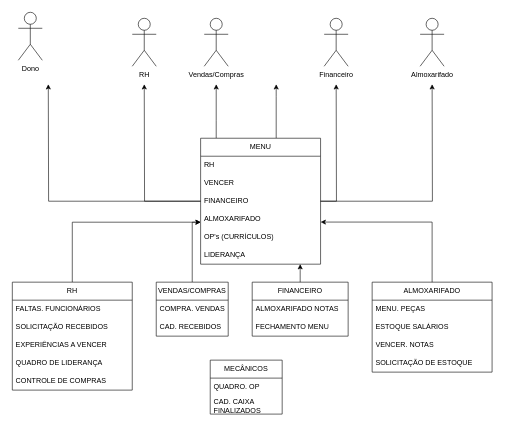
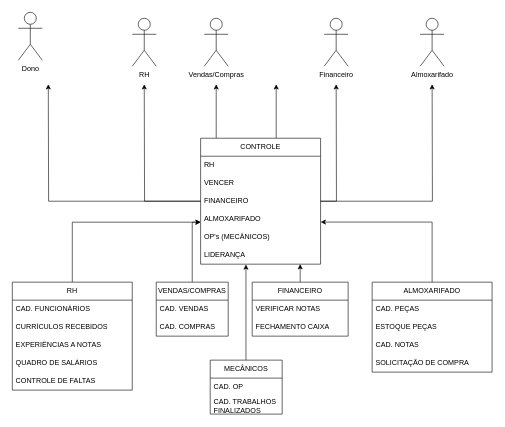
- <mxCell id="12" value="MENU" style="swimlane;fontStyle=0;childLayout=stackLayout;horizontal=1;startSize=30;horizontalStack=0;resizeParent=1;resizeParentMax=0;resizeLast=0;collapsible=1;marginBottom=0;whiteSpace=wrap;html=1;" vertex="1" parent="1"><mxGeometry x="334" y="230" width="200" height="210" as="geometry" /></mxCell>
+ <mxCell id="12" value="CONTROLE" style="swimlane;fontStyle=0;childLayout=stackLayout;horizontal=1;startSize=30;horizontalStack=0;resizeParent=1;resizeParentMax=0;resizeLast=0;collapsible=1;marginBottom=0;whiteSpace=wrap;html=1;" vertex="1" parent="1"><mxGeometry x="334" y="230" width="200" height="210" as="geometry" /></mxCell>
- <mxCell id="17" value="OP's (CURRÍCULOS)" style="text;strokeColor=none;fillColor=none;align=left;verticalAlign=middle;spacingLeft=4;spacingRight=4;overflow=hidden;points=[[0,0.5],[1,0.5]];portConstraint=eastwest;rotatable=0;whiteSpace=wrap;html=1;" vertex="1" parent="12"><mxGeometry y="150" width="200" height="30" as="geometry" /></mxCell>
+ <mxCell id="17" value="OP's (MECÂNICOS)" style="text;strokeColor=none;fillColor=none;align=left;verticalAlign=middle;spacingLeft=4;spacingRight=4;overflow=hidden;points=[[0,0.5],[1,0.5]];portConstraint=eastwest;rotatable=0;whiteSpace=wrap;html=1;" vertex="1" parent="12"><mxGeometry y="150" width="200" height="30" as="geometry" /></mxCell>
+ <mxCell id="44" style="edgeStyle=orthogonalEdgeStyle;rounded=0;orthogonalLoop=1;jettySize=auto;html=1;entryX=0.378;entryY=1.017;entryDx=0;entryDy=0;entryPerimeter=0;" edge="1" parent="1" source="41" target="18"><mxGeometry relative="1" as="geometry"><mxPoint x="430" y="450" as="targetPoint" /><Array as="points"><mxPoint x="410" y="440" /></Array></mxGeometry></mxCell>
- <mxCell id="22" value="FALTAS. FUNCIONÁRIOS" style="text;strokeColor=none;fillColor=none;align=left;verticalAlign=middle;spacingLeft=4;spacingRight=4;overflow=hidden;points=[[0,0.5],[1,0.5]];portConstraint=eastwest;rotatable=0;whiteSpace=wrap;html=1;" vertex="1" parent="21"><mxGeometry y="30" width="200" height="30" as="geometry" /></mxCell>
+ <mxCell id="22" value="CAD. FUNCIONÁRIOS" style="text;strokeColor=none;fillColor=none;align=left;verticalAlign=middle;spacingLeft=4;spacingRight=4;overflow=hidden;points=[[0,0.5],[1,0.5]];portConstraint=eastwest;rotatable=0;whiteSpace=wrap;html=1;" vertex="1" parent="21"><mxGeometry y="30" width="200" height="30" as="geometry" /></mxCell>
- <mxCell id="29" value="COMPRA. VENDAS" style="text;strokeColor=none;fillColor=none;align=left;verticalAlign=middle;spacingLeft=4;spacingRight=4;overflow=hidden;points=[[0,0.5],[1,0.5]];portConstraint=eastwest;rotatable=0;whiteSpace=wrap;html=1;" vertex="1" parent="28"><mxGeometry y="30" width="120" height="30" as="geometry" /></mxCell>
+ <mxCell id="29" value="CAD. VENDAS" style="text;strokeColor=none;fillColor=none;align=left;verticalAlign=middle;spacingLeft=4;spacingRight=4;overflow=hidden;points=[[0,0.5],[1,0.5]];portConstraint=eastwest;rotatable=0;whiteSpace=wrap;html=1;" vertex="1" parent="28"><mxGeometry y="30" width="120" height="30" as="geometry" /></mxCell>
- <mxCell id="32" value="ALMOXARIFADO NOTAS" style="text;strokeColor=none;fillColor=none;align=left;verticalAlign=middle;spacingLeft=4;spacingRight=4;overflow=hidden;points=[[0,0.5],[1,0.5]];portConstraint=eastwest;rotatable=0;whiteSpace=wrap;html=1;" vertex="1" parent="31"><mxGeometry y="30" width="160" height="30" as="geometry" /></mxCell>
+ <mxCell id="32" value="VERIFICAR NOTAS" style="text;strokeColor=none;fillColor=none;align=left;verticalAlign=middle;spacingLeft=4;spacingRight=4;overflow=hidden;points=[[0,0.5],[1,0.5]];portConstraint=eastwest;rotatable=0;whiteSpace=wrap;html=1;" vertex="1" parent="31"><mxGeometry y="30" width="160" height="30" as="geometry" /></mxCell>
- <mxCell id="35" value="MENU. PEÇAS" style="text;strokeColor=none;fillColor=none;align=left;verticalAlign=middle;spacingLeft=4;spacingRight=4;overflow=hidden;points=[[0,0.5],[1,0.5]];portConstraint=eastwest;rotatable=0;whiteSpace=wrap;html=1;" vertex="1" parent="34"><mxGeometry y="30" width="200" height="30" as="geometry" /></mxCell>
+ <mxCell id="35" value="CAD. PEÇAS" style="text;strokeColor=none;fillColor=none;align=left;verticalAlign=middle;spacingLeft=4;spacingRight=4;overflow=hidden;points=[[0,0.5],[1,0.5]];portConstraint=eastwest;rotatable=0;whiteSpace=wrap;html=1;" vertex="1" parent="34"><mxGeometry y="30" width="200" height="30" as="geometry" /></mxCell>
- <mxCell id="23" value="SOLICITAÇÃO RECEBIDOS" style="text;strokeColor=none;fillColor=none;align=left;verticalAlign=middle;spacingLeft=4;spacingRight=4;overflow=hidden;points=[[0,0.5],[1,0.5]];portConstraint=eastwest;rotatable=0;whiteSpace=wrap;html=1;" vertex="1" parent="21"><mxGeometry y="60" width="200" height="30" as="geometry" /></mxCell>
+ <mxCell id="23" value="CURRÍCULOS RECEBIDOS" style="text;strokeColor=none;fillColor=none;align=left;verticalAlign=middle;spacingLeft=4;spacingRight=4;overflow=hidden;points=[[0,0.5],[1,0.5]];portConstraint=eastwest;rotatable=0;whiteSpace=wrap;html=1;" vertex="1" parent="21"><mxGeometry y="60" width="200" height="30" as="geometry" /></mxCell>
- <mxCell id="30" value="CAD. RECEBIDOS" style="text;strokeColor=none;fillColor=none;align=left;verticalAlign=middle;spacingLeft=4;spacingRight=4;overflow=hidden;points=[[0,0.5],[1,0.5]];portConstraint=eastwest;rotatable=0;whiteSpace=wrap;html=1;" vertex="1" parent="28"><mxGeometry y="60" width="120" height="30" as="geometry" /></mxCell>
+ <mxCell id="30" value="CAD. COMPRAS" style="text;strokeColor=none;fillColor=none;align=left;verticalAlign=middle;spacingLeft=4;spacingRight=4;overflow=hidden;points=[[0,0.5],[1,0.5]];portConstraint=eastwest;rotatable=0;whiteSpace=wrap;html=1;" vertex="1" parent="28"><mxGeometry y="60" width="120" height="30" as="geometry" /></mxCell>
- <mxCell id="33" value="FECHAMENTO MENU" style="text;strokeColor=none;fillColor=none;align=left;verticalAlign=middle;spacingLeft=4;spacingRight=4;overflow=hidden;points=[[0,0.5],[1,0.5]];portConstraint=eastwest;rotatable=0;whiteSpace=wrap;html=1;" vertex="1" parent="31"><mxGeometry y="60" width="160" height="30" as="geometry" /></mxCell>
+ <mxCell id="33" value="FECHAMENTO CAIXA" style="text;strokeColor=none;fillColor=none;align=left;verticalAlign=middle;spacingLeft=4;spacingRight=4;overflow=hidden;points=[[0,0.5],[1,0.5]];portConstraint=eastwest;rotatable=0;whiteSpace=wrap;html=1;" vertex="1" parent="31"><mxGeometry y="60" width="160" height="30" as="geometry" /></mxCell>
- <mxCell id="36" value="ESTOQUE SALÁRIOS" style="text;strokeColor=none;fillColor=none;align=left;verticalAlign=middle;spacingLeft=4;spacingRight=4;overflow=hidden;points=[[0,0.5],[1,0.5]];portConstraint=eastwest;rotatable=0;whiteSpace=wrap;html=1;" vertex="1" parent="34"><mxGeometry y="60" width="200" height="30" as="geometry" /></mxCell>
+ <mxCell id="36" value="ESTOQUE PEÇAS" style="text;strokeColor=none;fillColor=none;align=left;verticalAlign=middle;spacingLeft=4;spacingRight=4;overflow=hidden;points=[[0,0.5],[1,0.5]];portConstraint=eastwest;rotatable=0;whiteSpace=wrap;html=1;" vertex="1" parent="34"><mxGeometry y="60" width="200" height="30" as="geometry" /></mxCell>
- <mxCell id="24" value="EXPERIÊNCIAS A VENCER" style="text;strokeColor=none;fillColor=none;align=left;verticalAlign=middle;spacingLeft=4;spacingRight=4;overflow=hidden;points=[[0,0.5],[1,0.5]];portConstraint=eastwest;rotatable=0;whiteSpace=wrap;html=1;" vertex="1" parent="21"><mxGeometry y="90" width="200" height="30" as="geometry" /></mxCell>
+ <mxCell id="24" value="EXPERIÊNCIAS A NOTAS" style="text;strokeColor=none;fillColor=none;align=left;verticalAlign=middle;spacingLeft=4;spacingRight=4;overflow=hidden;points=[[0,0.5],[1,0.5]];portConstraint=eastwest;rotatable=0;whiteSpace=wrap;html=1;" vertex="1" parent="21"><mxGeometry y="90" width="200" height="30" as="geometry" /></mxCell>
- <mxCell id="37" value="VENCER. NOTAS" style="text;strokeColor=none;fillColor=none;align=left;verticalAlign=middle;spacingLeft=4;spacingRight=4;overflow=hidden;points=[[0,0.5],[1,0.5]];portConstraint=eastwest;rotatable=0;whiteSpace=wrap;html=1;" vertex="1" parent="34"><mxGeometry y="90" width="200" height="30" as="geometry" /></mxCell>
+ <mxCell id="37" value="CAD. NOTAS" style="text;strokeColor=none;fillColor=none;align=left;verticalAlign=middle;spacingLeft=4;spacingRight=4;overflow=hidden;points=[[0,0.5],[1,0.5]];portConstraint=eastwest;rotatable=0;whiteSpace=wrap;html=1;" vertex="1" parent="34"><mxGeometry y="90" width="200" height="30" as="geometry" /></mxCell>
- <mxCell id="25" value="QUADRO DE LIDERANÇA" style="text;strokeColor=none;fillColor=none;align=left;verticalAlign=middle;spacingLeft=4;spacingRight=4;overflow=hidden;points=[[0,0.5],[1,0.5]];portConstraint=eastwest;rotatable=0;whiteSpace=wrap;html=1;" vertex="1" parent="21"><mxGeometry y="120" width="200" height="30" as="geometry" /></mxCell>
+ <mxCell id="25" value="QUADRO DE SALÁRIOS" style="text;strokeColor=none;fillColor=none;align=left;verticalAlign=middle;spacingLeft=4;spacingRight=4;overflow=hidden;points=[[0,0.5],[1,0.5]];portConstraint=eastwest;rotatable=0;whiteSpace=wrap;html=1;" vertex="1" parent="21"><mxGeometry y="120" width="200" height="30" as="geometry" /></mxCell>
- <mxCell id="38" value="SOLICITAÇÃO DE ESTOQUE" style="text;strokeColor=none;fillColor=none;align=left;verticalAlign=middle;spacingLeft=4;spacingRight=4;overflow=hidden;points=[[0,0.5],[1,0.5]];portConstraint=eastwest;rotatable=0;whiteSpace=wrap;html=1;" vertex="1" parent="34"><mxGeometry y="120" width="200" height="30" as="geometry" /></mxCell>
+ <mxCell id="38" value="SOLICITAÇÃO DE COMPRA" style="text;strokeColor=none;fillColor=none;align=left;verticalAlign=middle;spacingLeft=4;spacingRight=4;overflow=hidden;points=[[0,0.5],[1,0.5]];portConstraint=eastwest;rotatable=0;whiteSpace=wrap;html=1;" vertex="1" parent="34"><mxGeometry y="120" width="200" height="30" as="geometry" /></mxCell>
- <mxCell id="26" value="CONTROLE DE COMPRAS" style="text;strokeColor=none;fillColor=none;align=left;verticalAlign=middle;spacingLeft=4;spacingRight=4;overflow=hidden;points=[[0,0.5],[1,0.5]];portConstraint=eastwest;rotatable=0;whiteSpace=wrap;html=1;" vertex="1" parent="21"><mxGeometry y="150" width="200" height="30" as="geometry" /></mxCell>
+ <mxCell id="26" value="CONTROLE DE FALTAS" style="text;strokeColor=none;fillColor=none;align=left;verticalAlign=middle;spacingLeft=4;spacingRight=4;overflow=hidden;points=[[0,0.5],[1,0.5]];portConstraint=eastwest;rotatable=0;whiteSpace=wrap;html=1;" vertex="1" parent="21"><mxGeometry y="150" width="200" height="30" as="geometry" /></mxCell>
- <mxCell id="42" value="QUADRO. OP" style="text;strokeColor=none;fillColor=none;align=left;verticalAlign=middle;spacingLeft=4;spacingRight=4;overflow=hidden;points=[[0,0.5],[1,0.5]];portConstraint=eastwest;rotatable=0;whiteSpace=wrap;html=1;" vertex="1" parent="41"><mxGeometry y="30" width="120" height="30" as="geometry" /></mxCell>
+ <mxCell id="42" value="CAD. OP" style="text;strokeColor=none;fillColor=none;align=left;verticalAlign=middle;spacingLeft=4;spacingRight=4;overflow=hidden;points=[[0,0.5],[1,0.5]];portConstraint=eastwest;rotatable=0;whiteSpace=wrap;html=1;" vertex="1" parent="41"><mxGeometry y="30" width="120" height="30" as="geometry" /></mxCell>
- <mxCell id="43" value="CAD. CAIXA FINALIZADOS" style="text;strokeColor=none;fillColor=none;align=left;verticalAlign=middle;spacingLeft=4;spacingRight=4;overflow=hidden;points=[[0,0.5],[1,0.5]];portConstraint=eastwest;rotatable=0;whiteSpace=wrap;html=1;" vertex="1" parent="41"><mxGeometry y="60" width="120" height="30" as="geometry" /></mxCell>
+ <mxCell id="43" value="CAD. TRABALHOS FINALIZADOS" style="text;strokeColor=none;fillColor=none;align=left;verticalAlign=middle;spacingLeft=4;spacingRight=4;overflow=hidden;points=[[0,0.5],[1,0.5]];portConstraint=eastwest;rotatable=0;whiteSpace=wrap;html=1;" vertex="1" parent="41"><mxGeometry y="60" width="120" height="30" as="geometry" /></mxCell>
